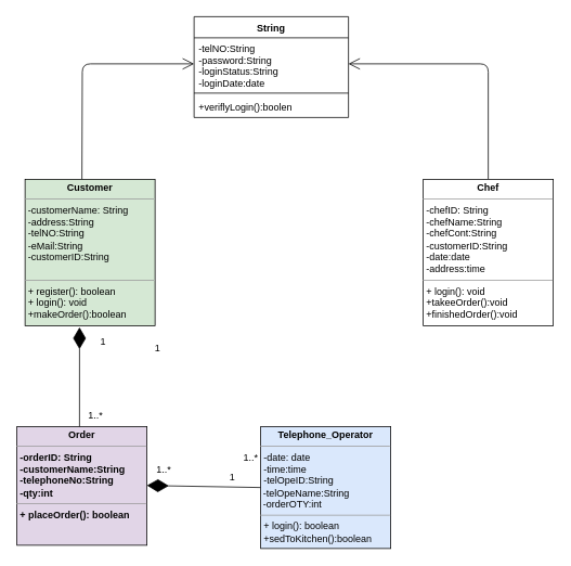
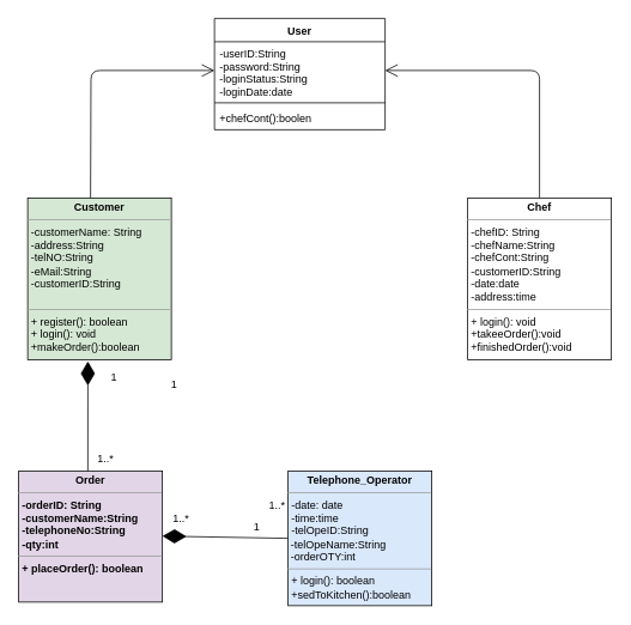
- <mxCell id="2" value="String" style="swimlane;fontStyle=1;align=center;verticalAlign=top;childLayout=stackLayout;horizontal=1;startSize=26;horizontalStack=0;resizeParent=1;resizeParentMax=0;resizeLast=0;collapsible=1;marginBottom=0;" vertex="1" parent="1"><mxGeometry x="238" y="20" width="190" height="124" as="geometry" /></mxCell>
+ <mxCell id="2" value="User" style="swimlane;fontStyle=1;align=center;verticalAlign=top;childLayout=stackLayout;horizontal=1;startSize=26;horizontalStack=0;resizeParent=1;resizeParentMax=0;resizeLast=0;collapsible=1;marginBottom=0;" vertex="1" parent="1"><mxGeometry x="238" y="20" width="190" height="124" as="geometry" /></mxCell>
- <mxCell id="3" value="-telNO:String&#10;-password:String&#10;-loginStatus:String&#10;-loginDate:date" style="text;strokeColor=none;fillColor=none;align=left;verticalAlign=top;spacingLeft=4;spacingRight=4;overflow=hidden;rotatable=0;points=[[0,0.5],[1,0.5]];portConstraint=eastwest;" vertex="1" parent="2"><mxGeometry y="26" width="190" height="64" as="geometry" /></mxCell>
+ <mxCell id="3" value="-userID:String&#10;-password:String&#10;-loginStatus:String&#10;-loginDate:date" style="text;strokeColor=none;fillColor=none;align=left;verticalAlign=top;spacingLeft=4;spacingRight=4;overflow=hidden;rotatable=0;points=[[0,0.5],[1,0.5]];portConstraint=eastwest;" vertex="1" parent="2"><mxGeometry y="26" width="190" height="64" as="geometry" /></mxCell>
- <mxCell id="5" value="+veriflyLogin():boolen" style="text;strokeColor=none;fillColor=none;align=left;verticalAlign=top;spacingLeft=4;spacingRight=4;overflow=hidden;rotatable=0;points=[[0,0.5],[1,0.5]];portConstraint=eastwest;" vertex="1" parent="2"><mxGeometry y="98" width="190" height="26" as="geometry" /></mxCell>
+ <mxCell id="5" value="+chefCont():boolen" style="text;strokeColor=none;fillColor=none;align=left;verticalAlign=top;spacingLeft=4;spacingRight=4;overflow=hidden;rotatable=0;points=[[0,0.5],[1,0.5]];portConstraint=eastwest;" vertex="1" parent="2"><mxGeometry y="98" width="190" height="26" as="geometry" /></mxCell>
